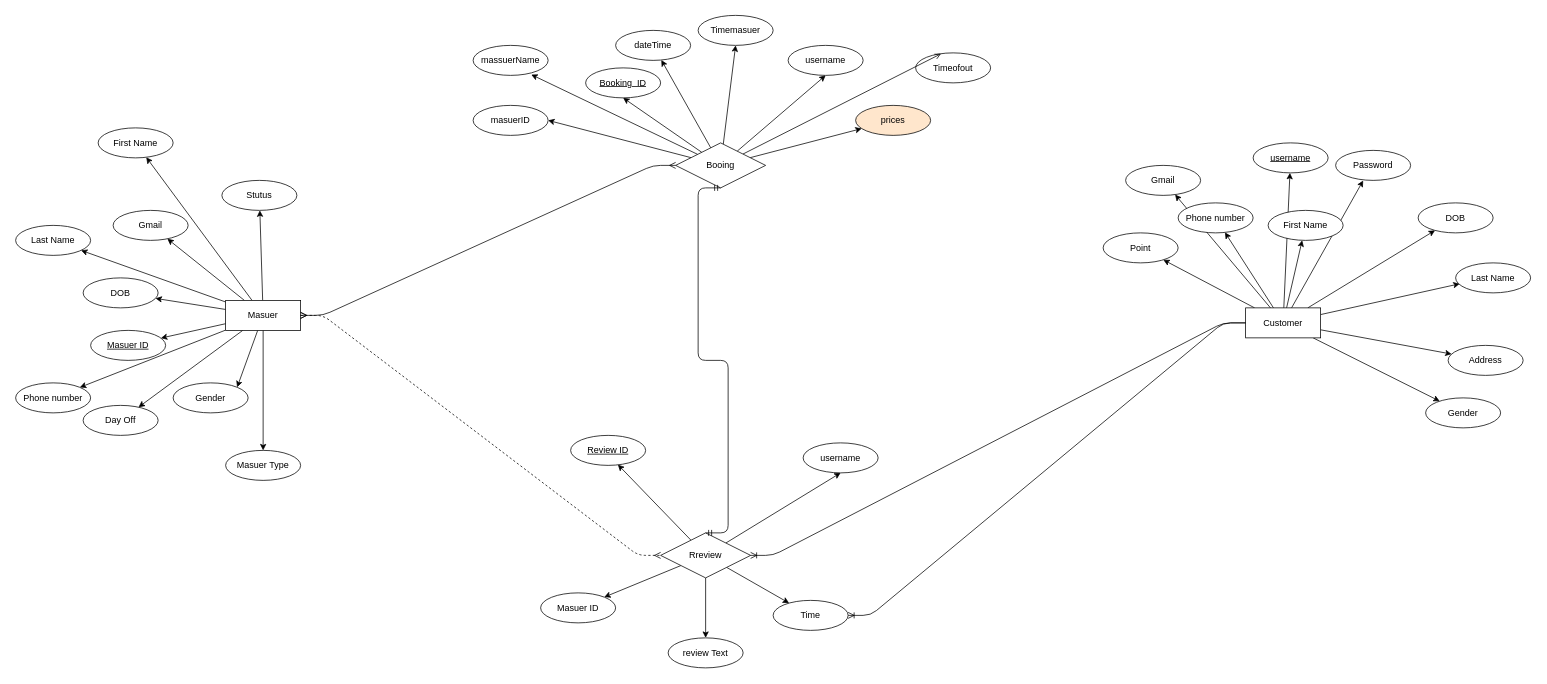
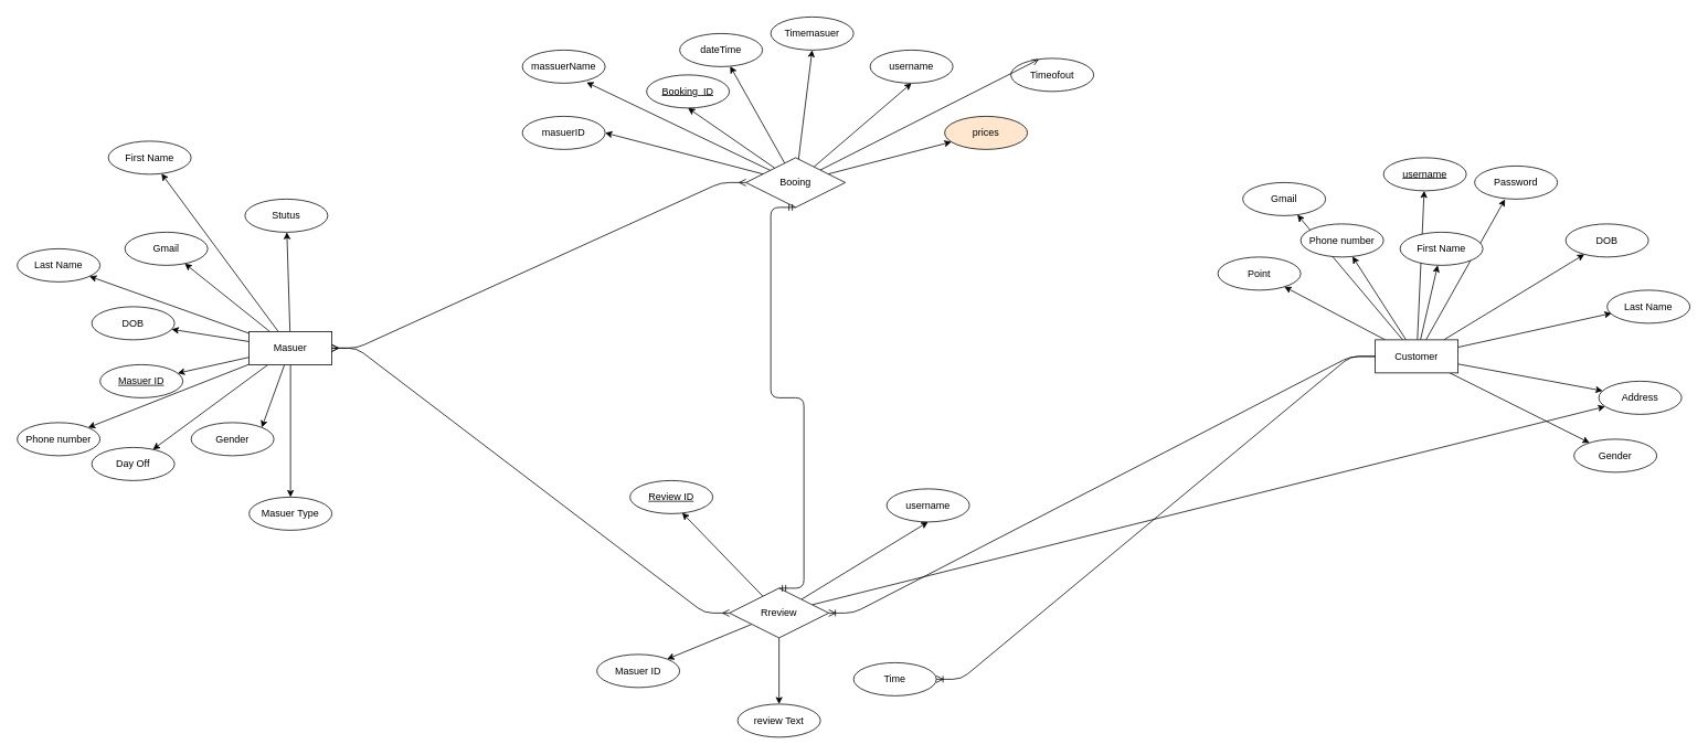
- <mxCell id="71" value="" style="edgeStyle=entityRelationEdgeStyle;fontSize=12;html=1;endArrow=ERmany;startArrow=ERmany;exitX=1;exitY=0.5;exitDx=0;exitDy=0;entryX=0;entryY=0.5;entryDx=0;entryDy=0;dashed=1;" parent="1" source="41" target="68" edge="1"><mxGeometry width="100" height="100" relative="1" as="geometry"><mxPoint x="240" y="750" as="sourcePoint" /><mxPoint x="340" y="650" as="targetPoint" /></mxGeometry></mxCell>
+ <mxCell id="71" value="" style="edgeStyle=entityRelationEdgeStyle;fontSize=12;html=1;endArrow=ERmany;startArrow=ERmany;exitX=1;exitY=0.5;exitDx=0;exitDy=0;entryX=0;entryY=0.5;entryDx=0;entryDy=0;" parent="1" source="41" target="68" edge="1"><mxGeometry width="100" height="100" relative="1" as="geometry"><mxPoint x="240" y="750" as="sourcePoint" /><mxPoint x="340" y="650" as="targetPoint" /></mxGeometry></mxCell>
- <mxCell id="66" style="edgeStyle=none;html=1;" parent="1" source="68" target="75" edge="1"><mxGeometry relative="1" as="geometry" /></mxCell>
+ <mxCell id="66" style="edgeStyle=none;html=1;" parent="1" source="68" target="29" edge="1"><mxGeometry relative="1" as="geometry" /></mxCell>
